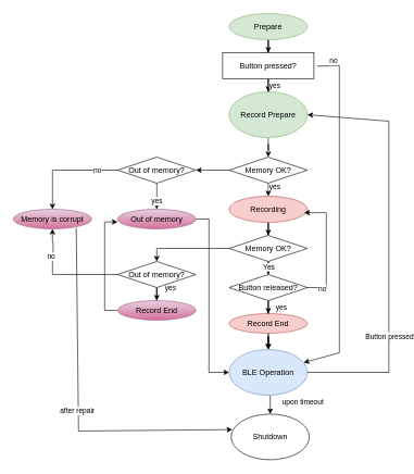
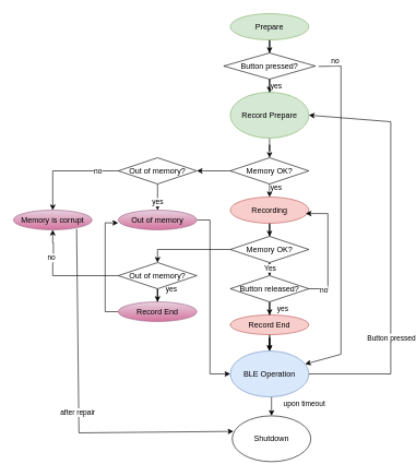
- <mxCell id="21" value="Button pressed?" style="whiteSpace=wrap;html=1;rounded=0;" vertex="1" parent="1"><mxGeometry x="341" y="80" width="140" height="40" as="geometry" /></mxCell>
+ <mxCell id="21" value="Button pressed?" style="rhombus;whiteSpace=wrap;html=1;" vertex="1" parent="1"><mxGeometry x="341" y="80" width="140" height="40" as="geometry" /></mxCell>
